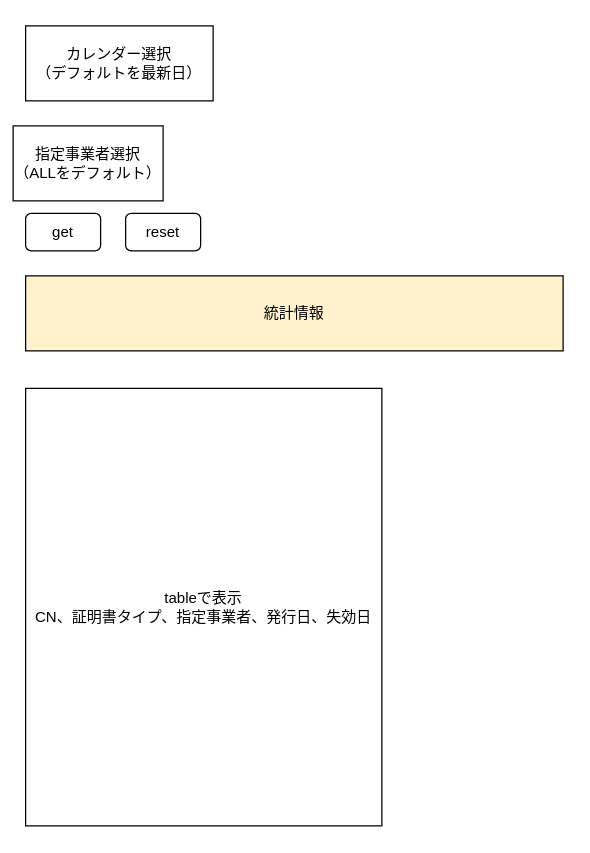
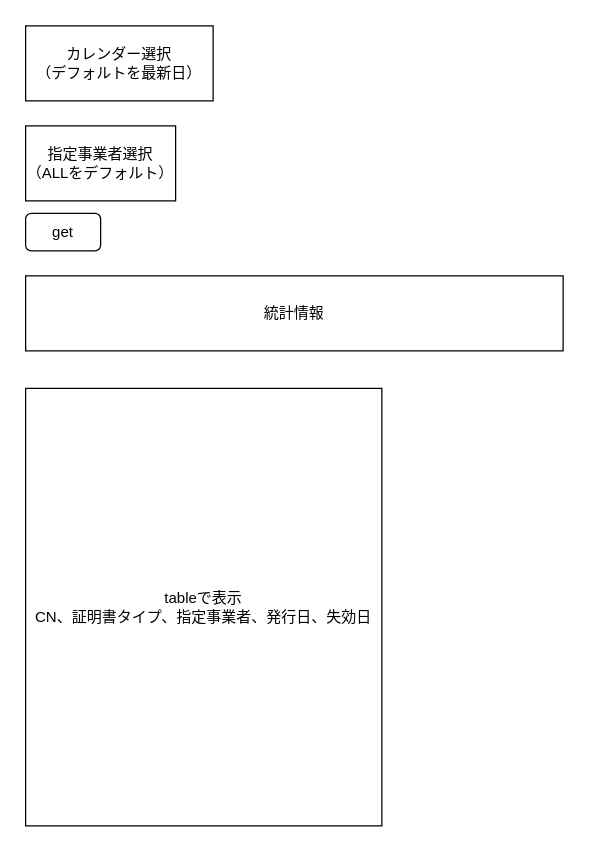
- <mxCell id="3" value="&lt;div&gt;指定事業者選択&lt;/div&gt;（ALLをデフォルト）" style="rounded=0;whiteSpace=wrap;html=1;" vertex="1" parent="1"><mxGeometry x="10" y="100" width="120" height="60" as="geometry" /></mxCell>
+ <mxCell id="3" value="&lt;div&gt;指定事業者選択&lt;/div&gt;（ALLをデフォルト）" style="rounded=0;whiteSpace=wrap;html=1;" vertex="1" parent="1"><mxGeometry x="20" y="100" width="120" height="60" as="geometry" /></mxCell>
- <mxCell id="7" value="reset" style="rounded=1;whiteSpace=wrap;html=1;" vertex="1" parent="1"><mxGeometry x="100" y="170" width="60" height="30" as="geometry" /></mxCell>
- <mxCell id="5" value="統計情報" style="rounded=0;whiteSpace=wrap;html=1;fillColor=#fff2cc;" vertex="1" parent="1"><mxGeometry x="20" y="220" width="430" height="60" as="geometry" /></mxCell>
+ <mxCell id="5" value="統計情報" style="rounded=0;whiteSpace=wrap;html=1;" vertex="1" parent="1"><mxGeometry x="20" y="220" width="430" height="60" as="geometry" /></mxCell>
